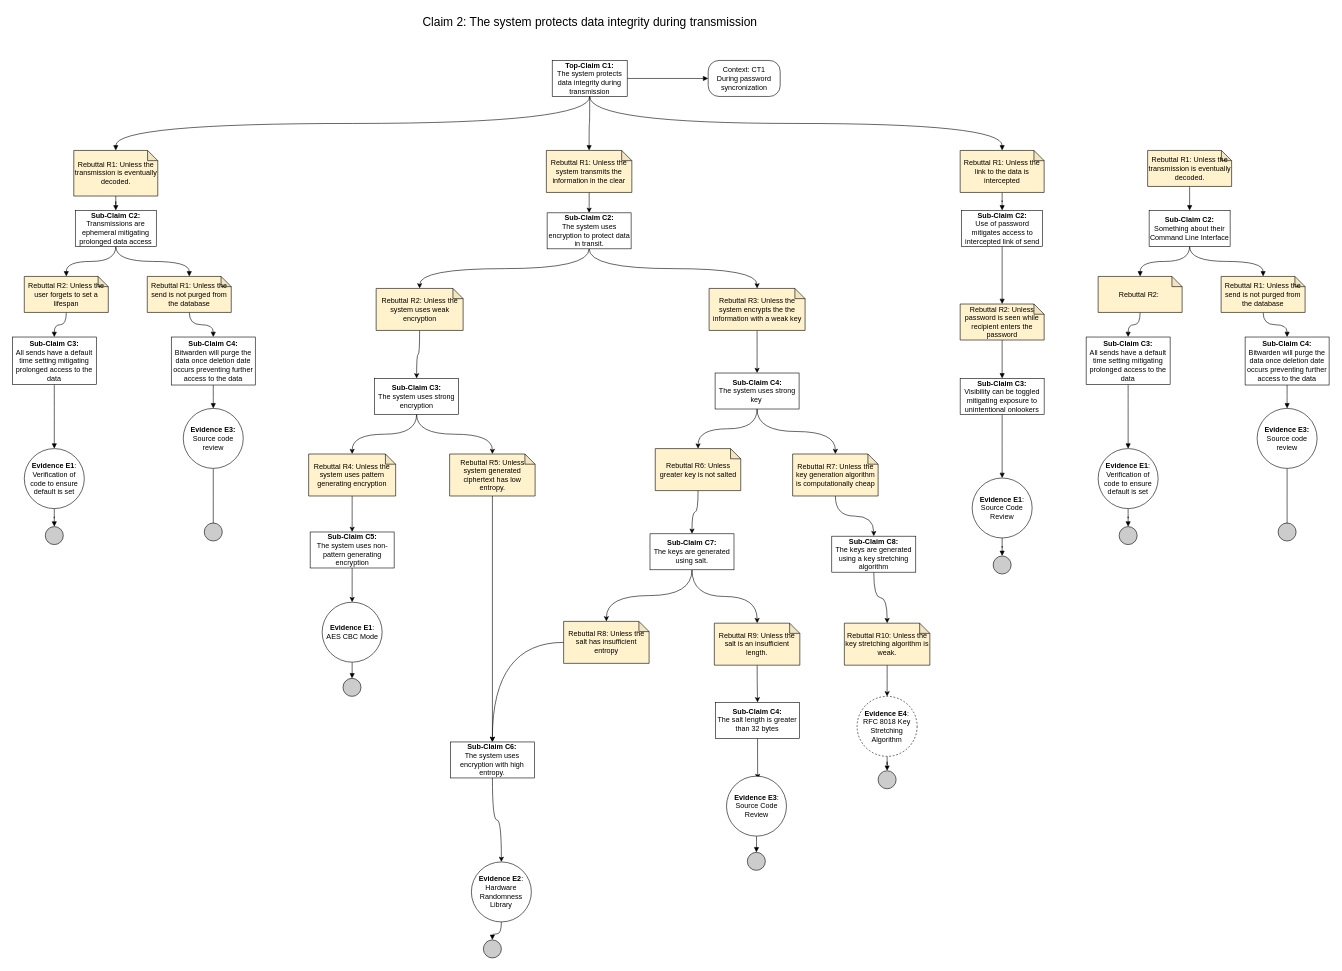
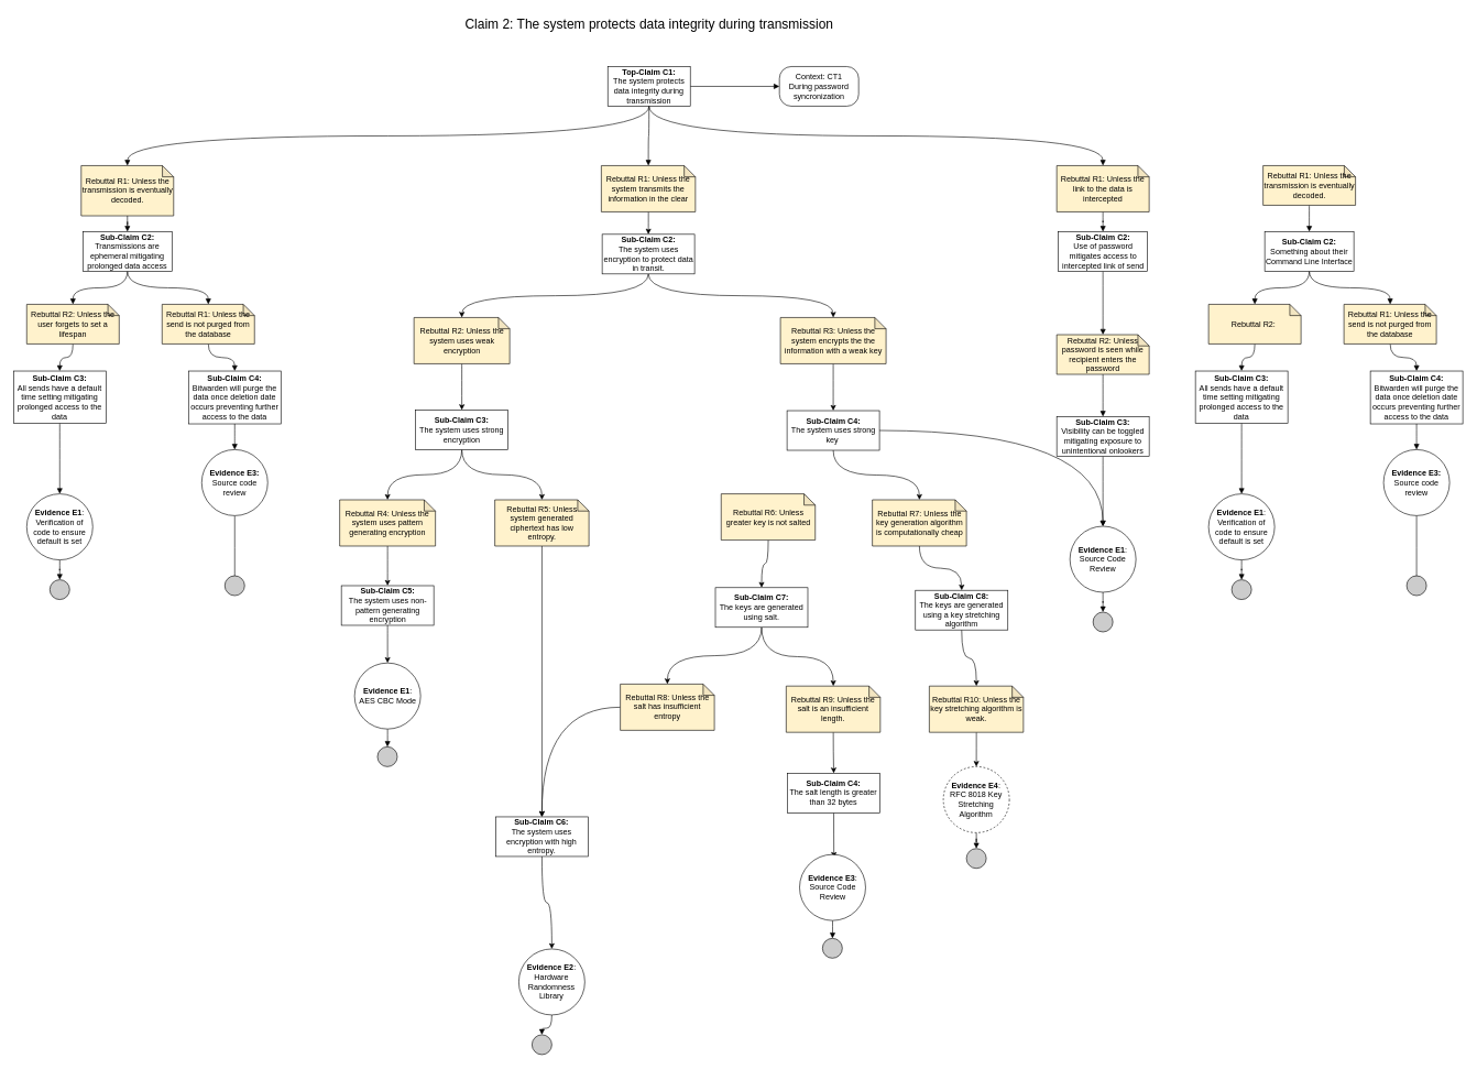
- <mxCell id="55" value="&lt;b&gt;Sub-Claim C3:&lt;br&gt;&lt;/b&gt;The system uses strong encryption" style="rounded=0;whiteSpace=wrap;html=1;" parent="1" vertex="1"><mxGeometry x="624" y="630" width="140" height="60" as="geometry" /></mxCell>
+ <mxCell id="55" value="&lt;b&gt;Sub-Claim C3:&lt;br&gt;&lt;/b&gt;The system uses strong encryption" style="rounded=0;whiteSpace=wrap;html=1;" parent="1" vertex="1"><mxGeometry x="629" y="620" width="140" height="60" as="geometry" /></mxCell>
- <mxCell id="37" style="edgeStyle=orthogonalEdgeStyle;curved=1;rounded=0;orthogonalLoop=1;jettySize=auto;html=1;" parent="1" source="39" target="59" edge="1"><mxGeometry relative="1" as="geometry" /></mxCell>
+ <mxCell id="37" style="edgeStyle=orthogonalEdgeStyle;curved=1;rounded=0;orthogonalLoop=1;jettySize=auto;html=1;" parent="1" source="39" target="33" edge="1"><mxGeometry relative="1" as="geometry" /></mxCell>
